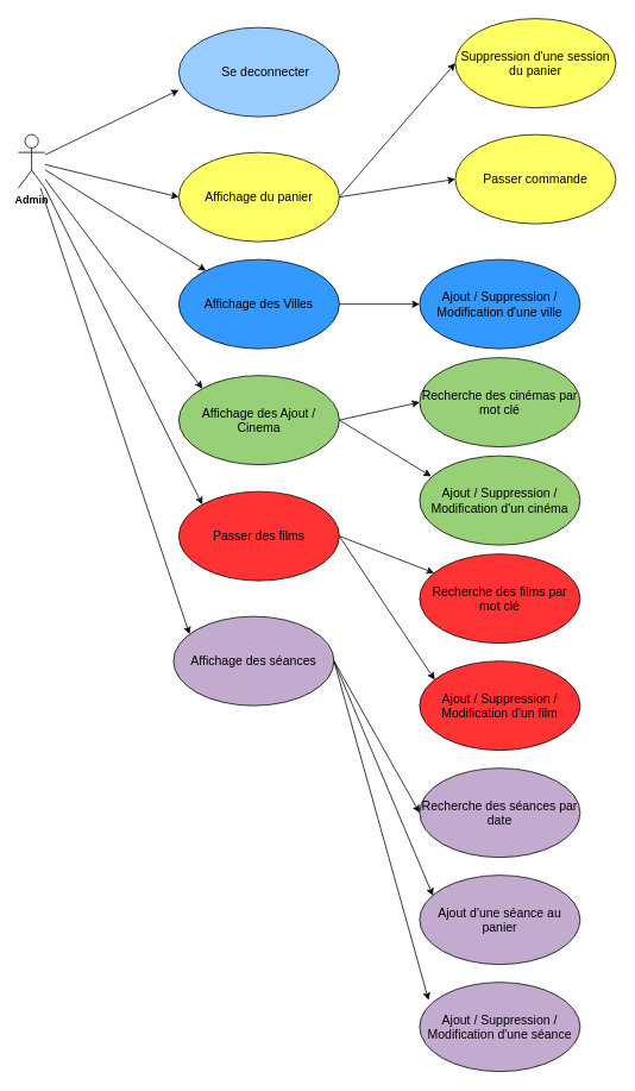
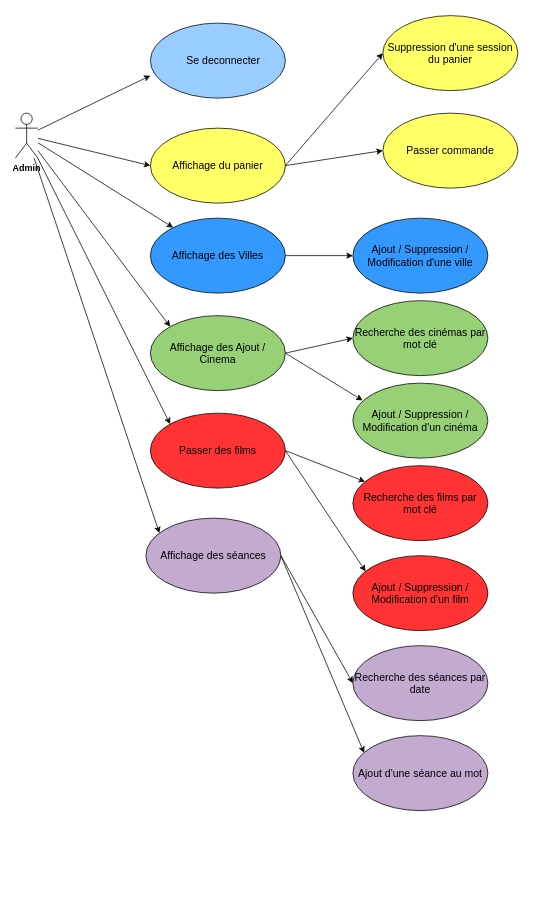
- <mxCell id="35" value="" style="endArrow=classic;html=1;rounded=0;entryX=0.056;entryY=0.2;entryDx=0;entryDy=0;exitX=1;exitY=0.5;exitDx=0;exitDy=0;entryPerimeter=0;" edge="1" parent="1" source="19" target="34"><mxGeometry width="50" height="50" relative="1" as="geometry"><mxPoint x="384" y="750" as="sourcePoint" /><mxPoint x="495" y="1013" as="targetPoint" /></mxGeometry></mxCell>
- <mxCell id="21" value="&lt;font style=&quot;font-size: 14px;&quot;&gt;Ajout d'une séance au panier&lt;/font&gt;" style="ellipse;whiteSpace=wrap;html=1;fillColor=#C3ABD0;" parent="1" vertex="1"><mxGeometry x="470" y="980" width="180" height="100" as="geometry" /></mxCell>
+ <mxCell id="21" value="&lt;font style=&quot;font-size: 14px;&quot;&gt;Ajout d'une séance au mot&lt;/font&gt;" style="ellipse;whiteSpace=wrap;html=1;fillColor=#C3ABD0;" parent="1" vertex="1"><mxGeometry x="470" y="980" width="180" height="100" as="geometry" /></mxCell>
- <mxCell id="34" value="&lt;font style=&quot;font-size: 14px;&quot;&gt;Ajout / Suppression / Modification d'une séance&lt;br&gt;&lt;/font&gt;" style="ellipse;whiteSpace=wrap;html=1;fillColor=#C3ABD0;" vertex="1" parent="1"><mxGeometry x="470" y="1100" width="180" height="100" as="geometry" /></mxCell>
